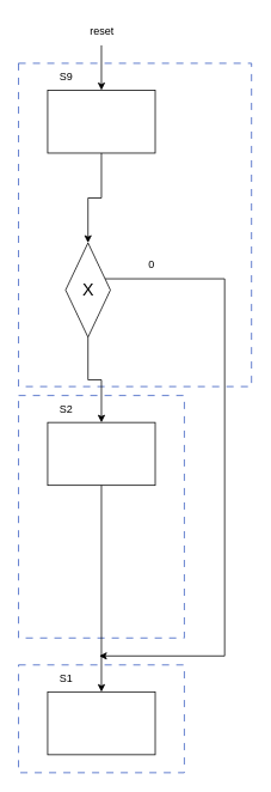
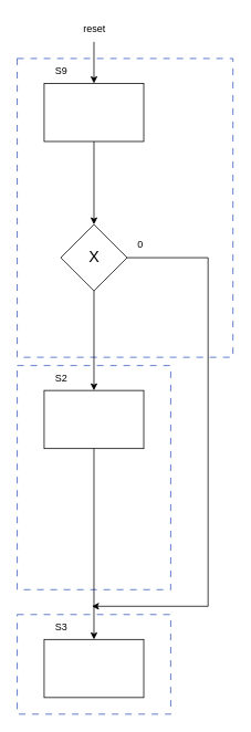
- <mxCell id="11" value="&lt;font style=&quot;font-size: 19px;&quot;&gt;X&lt;/font&gt;" style="rhombus;whiteSpace=wrap;html=1;" parent="1" vertex="1"><mxGeometry x="72.5" y="270" width="50" height="105" as="geometry" /></mxCell>
+ <mxCell id="11" value="&lt;font style=&quot;font-size: 19px;&quot;&gt;X&lt;/font&gt;" style="rhombus;whiteSpace=wrap;html=1;" parent="1" vertex="1"><mxGeometry x="72.5" y="270" width="80" height="80" as="geometry" /></mxCell>
- <mxCell id="14" value="S1" style="text;html=1;align=center;verticalAlign=middle;resizable=0;points=[];autosize=1;strokeColor=none;fillColor=none;" parent="1" vertex="1"><mxGeometry x="52.5" y="740" width="40" height="30" as="geometry" /></mxCell>
+ <mxCell id="14" value="S3" style="text;html=1;align=center;verticalAlign=middle;resizable=0;points=[];autosize=1;strokeColor=none;fillColor=none;" parent="1" vertex="1"><mxGeometry x="52.5" y="740" width="40" height="30" as="geometry" /></mxCell>
